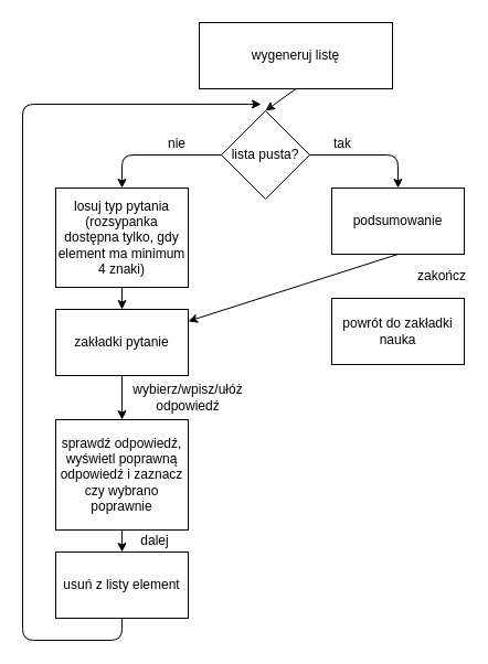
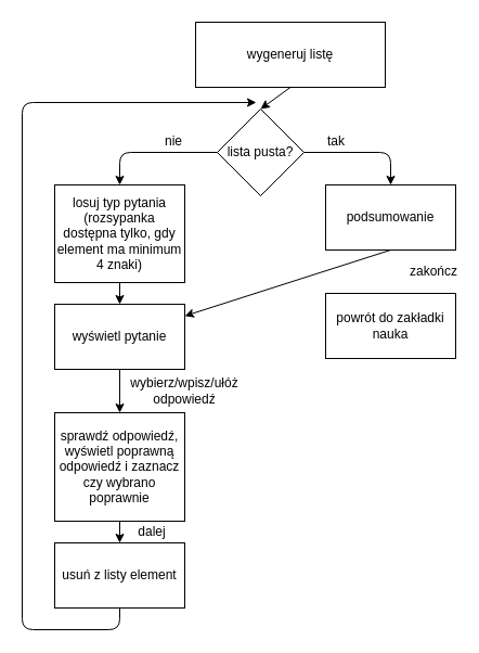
- <mxCell id="3" value="zakładki pytanie" style="rounded=0;whiteSpace=wrap;html=1;" vertex="1" parent="1"><mxGeometry x="50" y="280" width="120" height="60" as="geometry" /></mxCell>
+ <mxCell id="3" value="wyświetl pytanie" style="rounded=0;whiteSpace=wrap;html=1;" vertex="1" parent="1"><mxGeometry x="50" y="280" width="120" height="60" as="geometry" /></mxCell>
